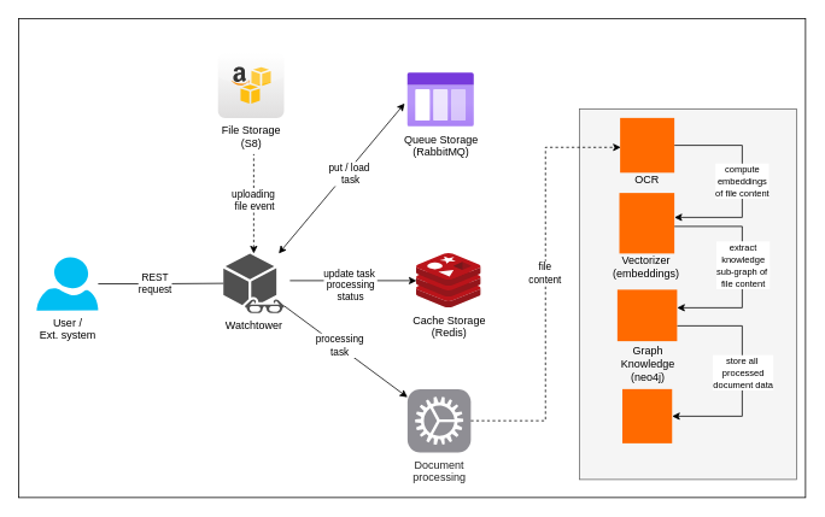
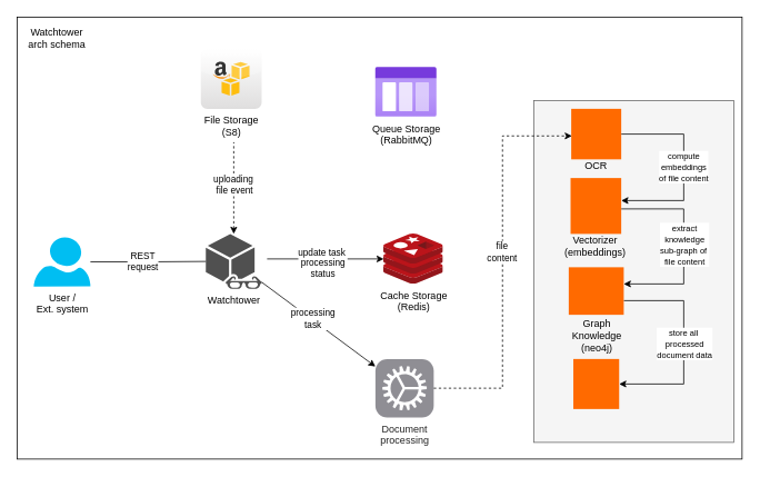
+ <mxCell id="34" value="Watchtower&lt;div&gt;arch schema&lt;/div&gt;" style="text;html=1;align=center;verticalAlign=middle;whiteSpace=wrap;rounded=0;" vertex="1" parent="1"><mxGeometry x="28" y="30" width="80" height="30" as="geometry" /></mxCell>
- <mxCell id="7" style="rounded=0;orthogonalLoop=1;jettySize=auto;html=1;startArrow=classic;startFill=1;entryX=-0.043;entryY=0.565;entryDx=0;entryDy=0;entryPerimeter=0;" edge="1" parent="1" source="13" target="4"><mxGeometry relative="1" as="geometry"><mxPoint x="320" y="290" as="sourcePoint" /><mxPoint x="380" y="170" as="targetPoint" /></mxGeometry></mxCell>
- <mxCell id="8" value="put / load&amp;nbsp;&lt;div&gt;task&lt;/div&gt;" style="edgeLabel;html=1;align=center;verticalAlign=middle;resizable=0;points=[];" vertex="1" connectable="0" parent="7"><mxGeometry x="-0.075" relative="1" as="geometry"><mxPoint x="15" y="-12" as="offset" /></mxGeometry></mxCell>
